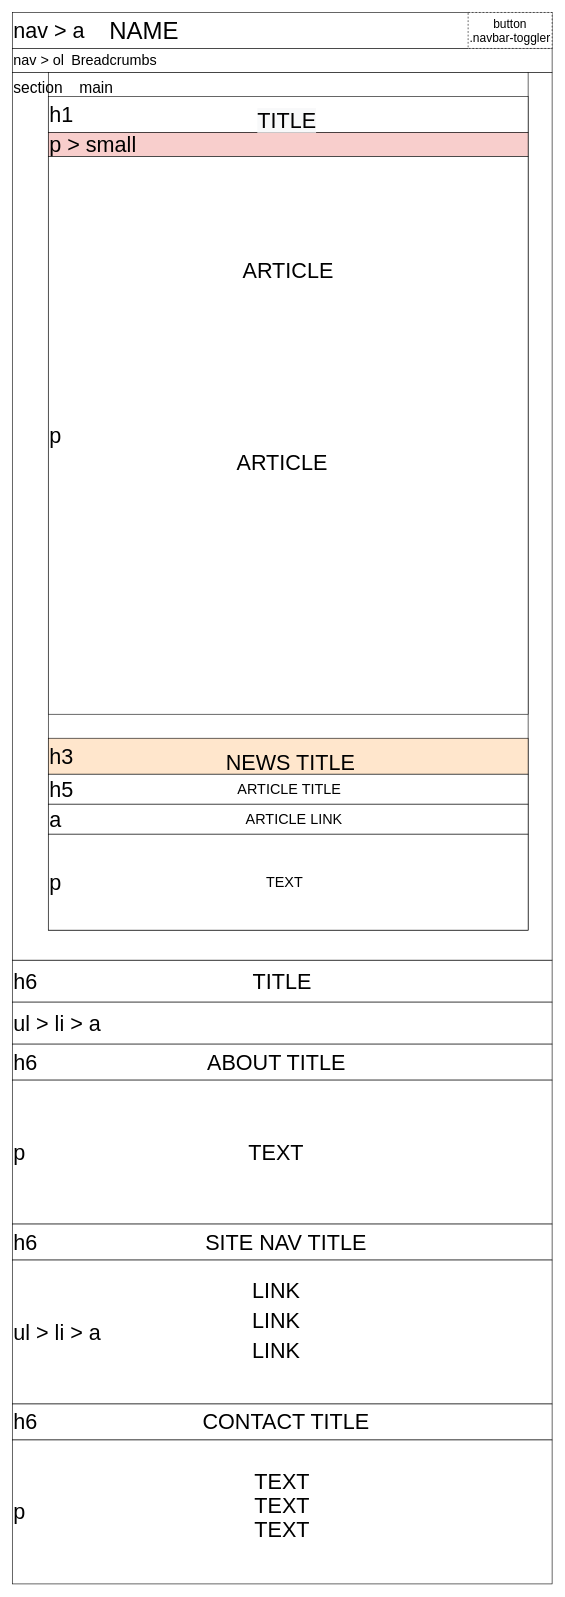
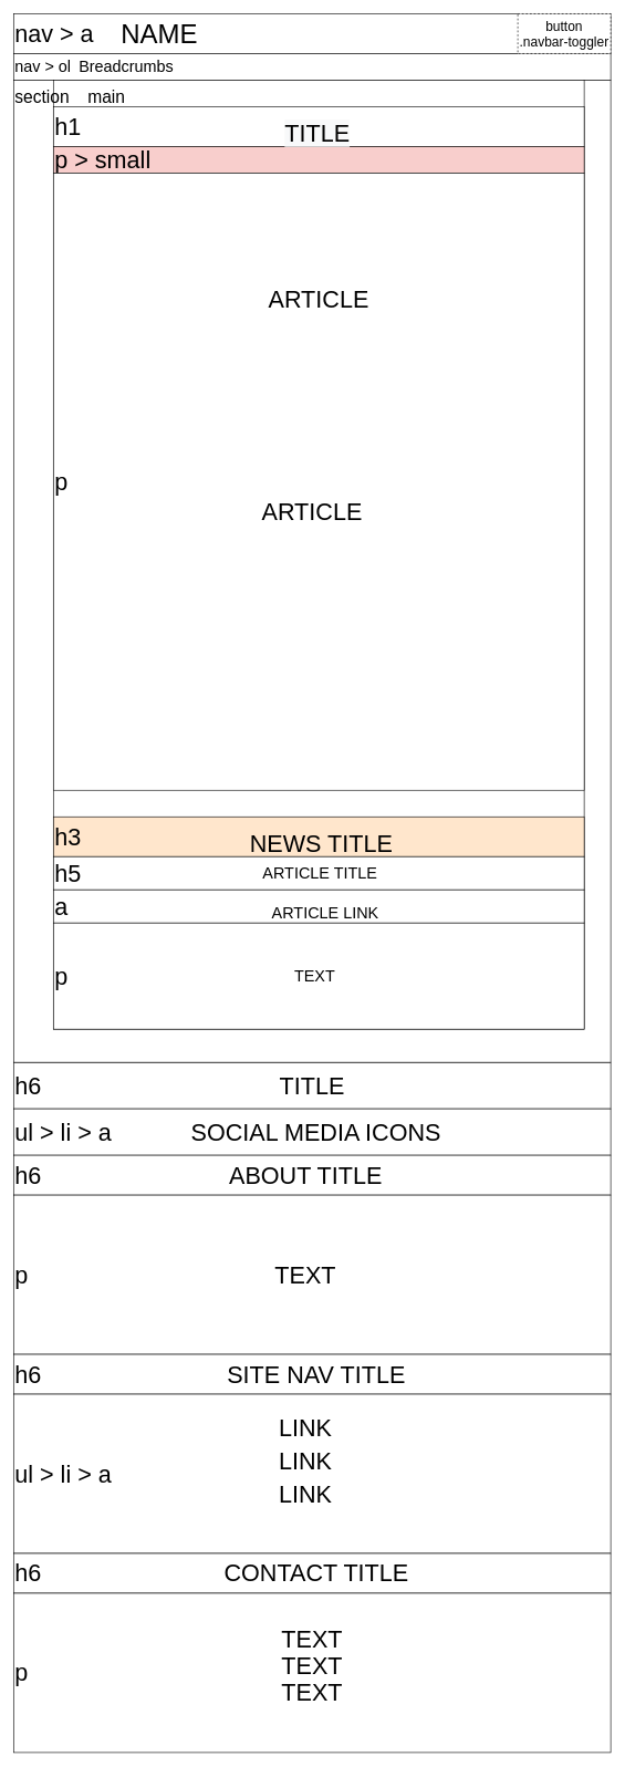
- <mxCell id="44" value="&lt;font style=&quot;font-size: 24px&quot;&gt;ARTICLE LINK&lt;/font&gt;" parent="1" vertex="1" style="text;html=1;strokeColor=none;fillColor=none;align=center;verticalAlign=middle;whiteSpace=wrap;rounded=0;"><mxGeometry x="380" y="1355" as="geometry" height="20" width="220" /></mxCell>
+ <mxCell id="44" value="&lt;font style=&quot;font-size: 24px&quot;&gt;ARTICLE LINK&lt;/font&gt;" parent="1" vertex="1" style="text;html=1;strokeColor=none;fillColor=none;align=center;verticalAlign=middle;whiteSpace=wrap;rounded=0;"><mxGeometry as="geometry" height="20" width="220" y="1365" x="380" /></mxCell>
+ <mxCell id="8" value="&lt;font style=&quot;font-size: 36px&quot;&gt;SOCIAL MEDIA ICONS&lt;/font&gt;" parent="1" vertex="1" style="text;html=1;strokeColor=none;fillColor=none;align=center;verticalAlign=middle;whiteSpace=wrap;rounded=0;"><mxGeometry as="geometry" height="20" width="388" y="1695" x="282" /></mxCell>
